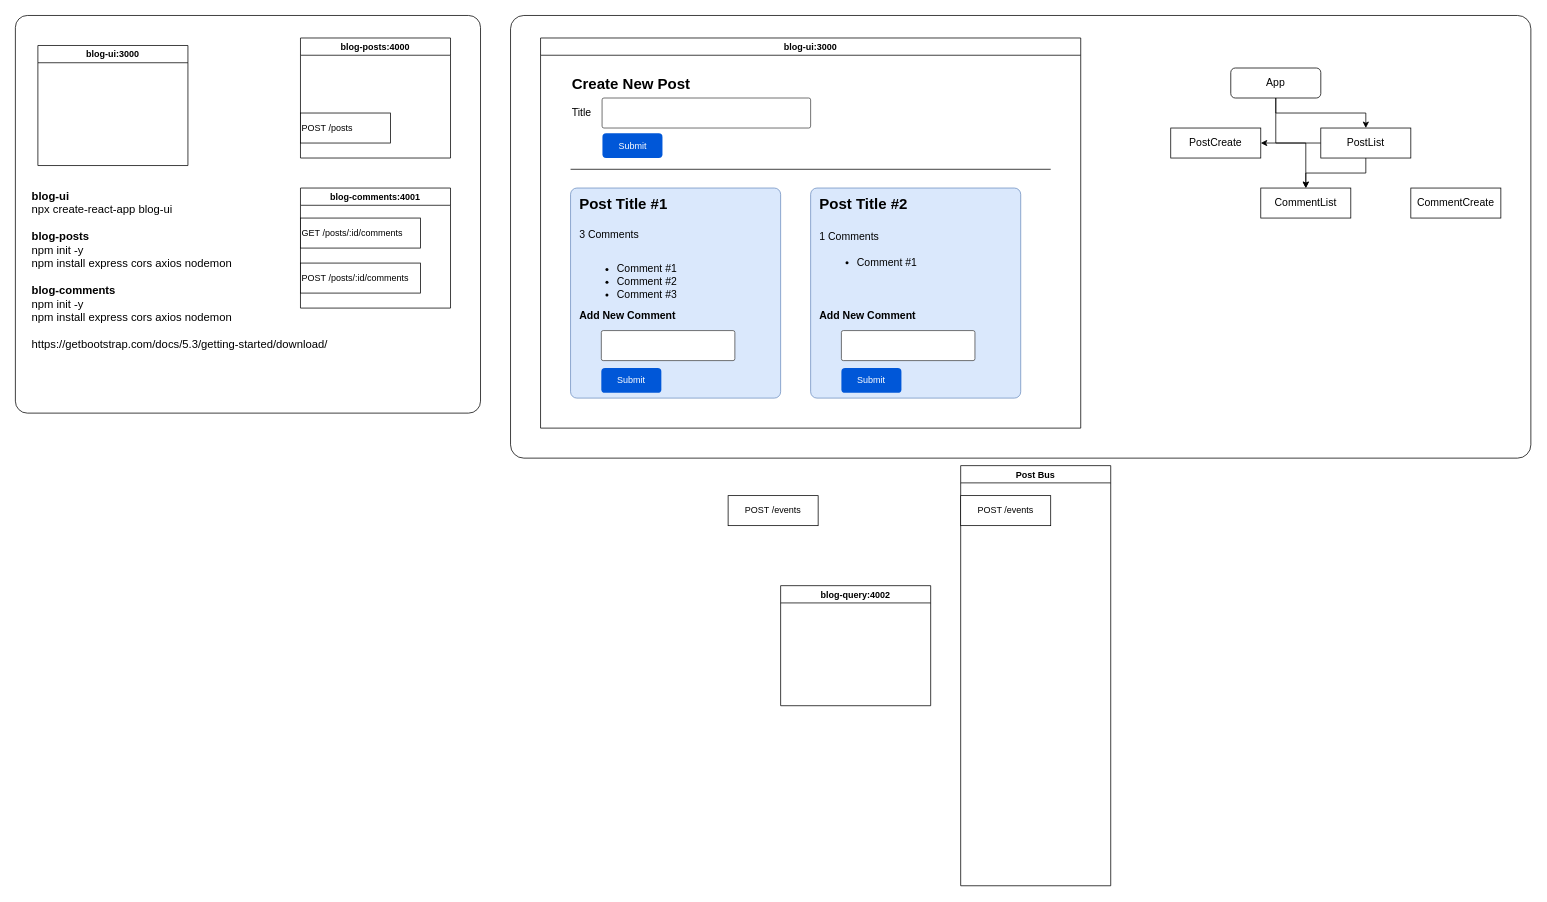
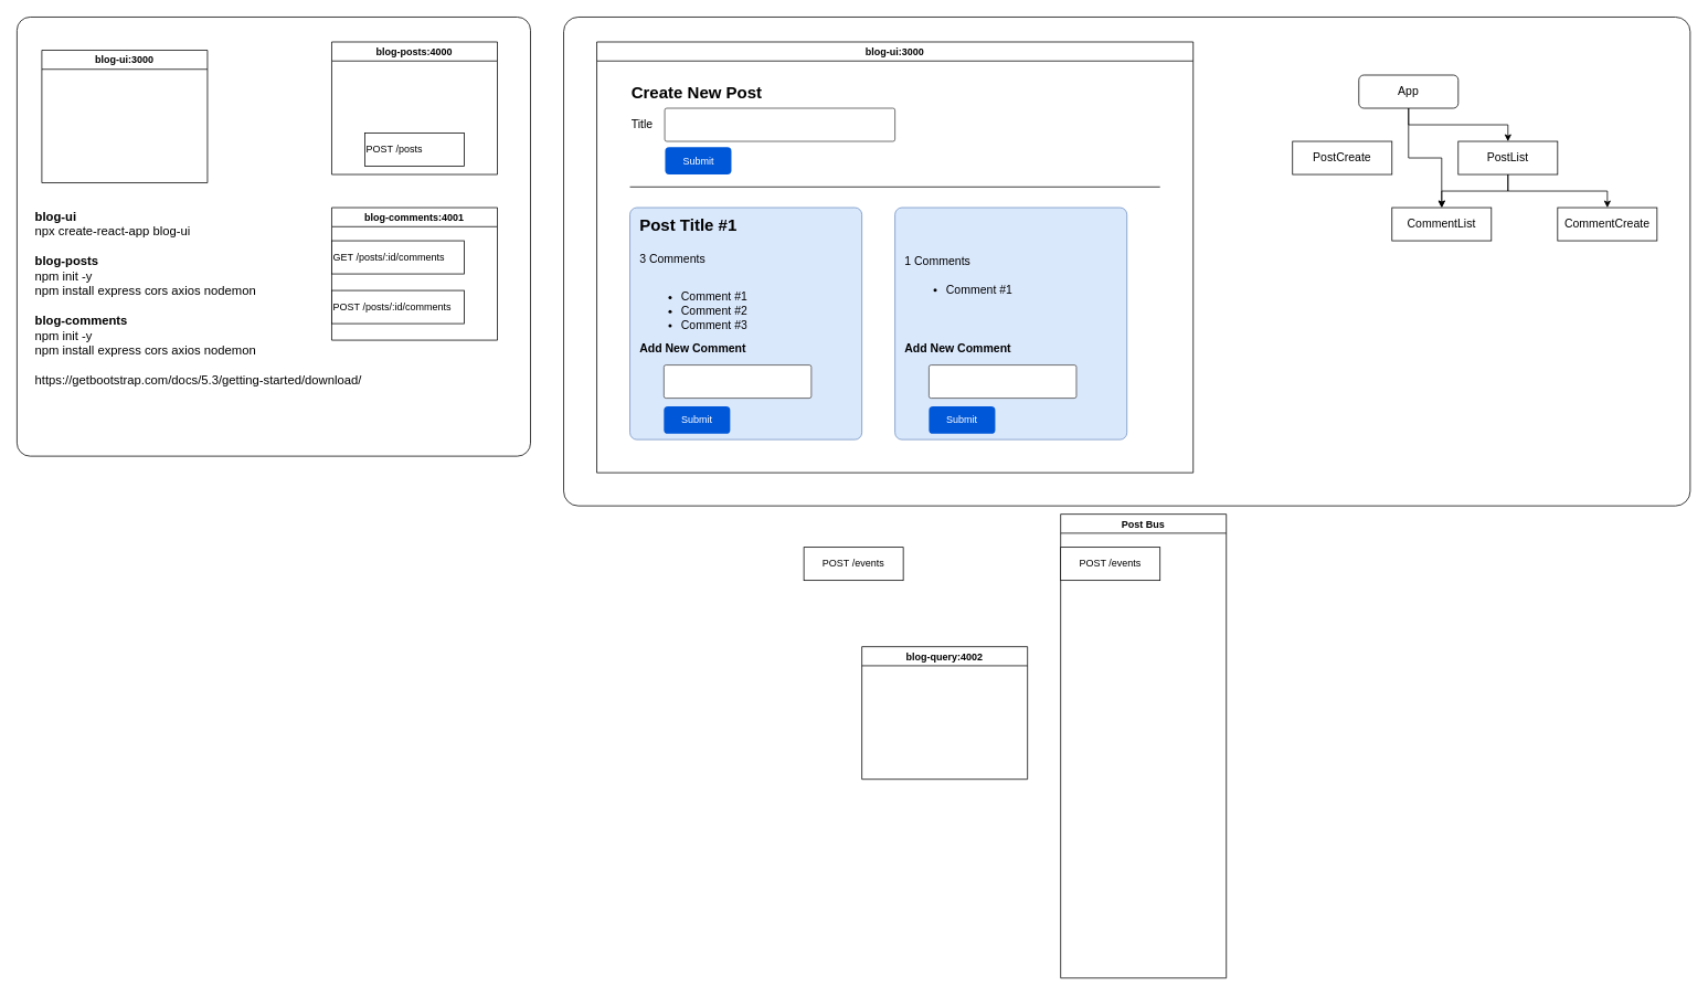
- <mxCell id="4" value="POST /posts" style="rounded=0;whiteSpace=wrap;html=1;align=left;" parent="3" vertex="1"><mxGeometry y="100" width="120" height="40" as="geometry" /></mxCell>
+ <mxCell id="4" value="POST /posts" style="rounded=0;whiteSpace=wrap;html=1;align=left;" parent="3" vertex="1"><mxGeometry x="40" y="110" width="120" height="40" as="geometry" /></mxCell>
- <mxCell id="40" style="edgeStyle=orthogonalEdgeStyle;rounded=0;orthogonalLoop=1;jettySize=auto;html=1;" edge="1" parent="1" source="41" target="38"><mxGeometry relative="1" as="geometry" /></mxCell>
+ <mxCell id="40" style="edgeStyle=orthogonalEdgeStyle;rounded=0;orthogonalLoop=1;jettySize=auto;html=1;entryX=0.5;entryY=0;entryDx=0;entryDy=0;" edge="1" parent="1" source="41" target="43"><mxGeometry relative="1" as="geometry" /></mxCell>
- <mxCell id="22" value="Post Title #2" style="text;html=1;strokeColor=none;fillColor=none;align=left;verticalAlign=middle;whiteSpace=wrap;rounded=0;fontStyle=1;fontSize=20;" vertex="1" parent="20"><mxGeometry x="10" width="210" height="40" as="geometry" /></mxCell>
